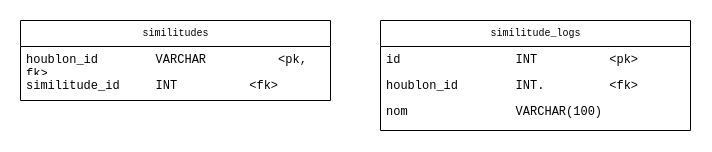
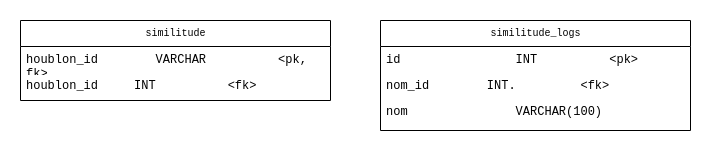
- <mxCell id="6" value="similitudes" style="swimlane;html=1;fontStyle=0;childLayout=stackLayout;horizontal=1;startSize=26;fillColor=none;horizontalStack=0;resizeParent=1;resizeLast=0;collapsible=1;marginBottom=0;swimlaneFillColor=#ffffff;rounded=0;shadow=0;comic=0;labelBackgroundColor=none;strokeWidth=1;fontFamily=Courier New;fontSize=10;align=center;" vertex="1" parent="1"><mxGeometry x="20" y="20" width="310" height="80" as="geometry" /></mxCell>
+ <mxCell id="6" value="similitude" style="swimlane;html=1;fontStyle=0;childLayout=stackLayout;horizontal=1;startSize=26;fillColor=none;horizontalStack=0;resizeParent=1;resizeLast=0;collapsible=1;marginBottom=0;swimlaneFillColor=#ffffff;rounded=0;shadow=0;comic=0;labelBackgroundColor=none;strokeWidth=1;fontFamily=Courier New;fontSize=10;align=center;" vertex="1" parent="1"><mxGeometry x="20" y="20" width="310" height="80" as="geometry" /></mxCell>
- <mxCell id="8" value="similitude_id&amp;nbsp; &amp;nbsp; &amp;nbsp;INT&amp;nbsp; &amp;nbsp; &amp;nbsp; &amp;nbsp; &amp;nbsp; &amp;lt;fk&amp;gt;" style="text;html=1;strokeColor=none;fillColor=none;align=left;verticalAlign=top;spacingLeft=4;spacingRight=4;whiteSpace=wrap;overflow=hidden;rotatable=0;points=[[0,0.5],[1,0.5]];portConstraint=eastwest;fontFamily=Courier New;" vertex="1" parent="6"><mxGeometry y="52" width="310" height="26" as="geometry" /></mxCell>
+ <mxCell id="8" value="houblon_id&amp;nbsp; &amp;nbsp; &amp;nbsp;INT&amp;nbsp; &amp;nbsp; &amp;nbsp; &amp;nbsp; &amp;nbsp; &amp;lt;fk&amp;gt;" style="text;html=1;strokeColor=none;fillColor=none;align=left;verticalAlign=top;spacingLeft=4;spacingRight=4;whiteSpace=wrap;overflow=hidden;rotatable=0;points=[[0,0.5],[1,0.5]];portConstraint=eastwest;fontFamily=Courier New;" vertex="1" parent="6"><mxGeometry y="52" width="310" height="26" as="geometry" /></mxCell>
- <mxCell id="4" value="houblon_id&amp;nbsp; &amp;nbsp; &amp;nbsp; &amp;nbsp; INT.&amp;nbsp; &amp;nbsp; &amp;nbsp; &amp;nbsp; &amp;nbsp;&amp;lt;fk&amp;gt;" style="text;html=1;strokeColor=none;fillColor=none;align=left;verticalAlign=top;spacingLeft=4;spacingRight=4;whiteSpace=wrap;overflow=hidden;rotatable=0;points=[[0,0.5],[1,0.5]];portConstraint=eastwest;fontFamily=Courier New;" parent="2" vertex="1"><mxGeometry y="52" width="310" height="26" as="geometry" /></mxCell>
+ <mxCell id="4" value="nom_id&amp;nbsp; &amp;nbsp; &amp;nbsp; &amp;nbsp; INT.&amp;nbsp; &amp;nbsp; &amp;nbsp; &amp;nbsp; &amp;nbsp;&amp;lt;fk&amp;gt;" style="text;html=1;strokeColor=none;fillColor=none;align=left;verticalAlign=top;spacingLeft=4;spacingRight=4;whiteSpace=wrap;overflow=hidden;rotatable=0;points=[[0,0.5],[1,0.5]];portConstraint=eastwest;fontFamily=Courier New;" parent="2" vertex="1"><mxGeometry y="52" width="310" height="26" as="geometry" /></mxCell>
